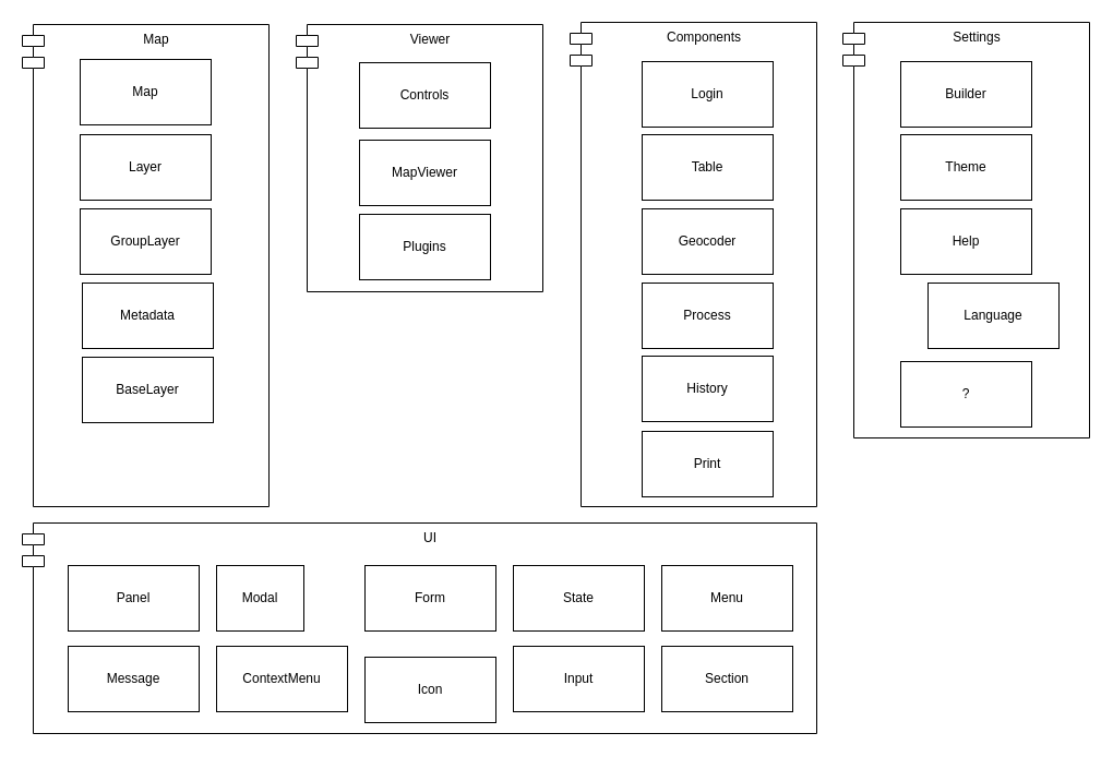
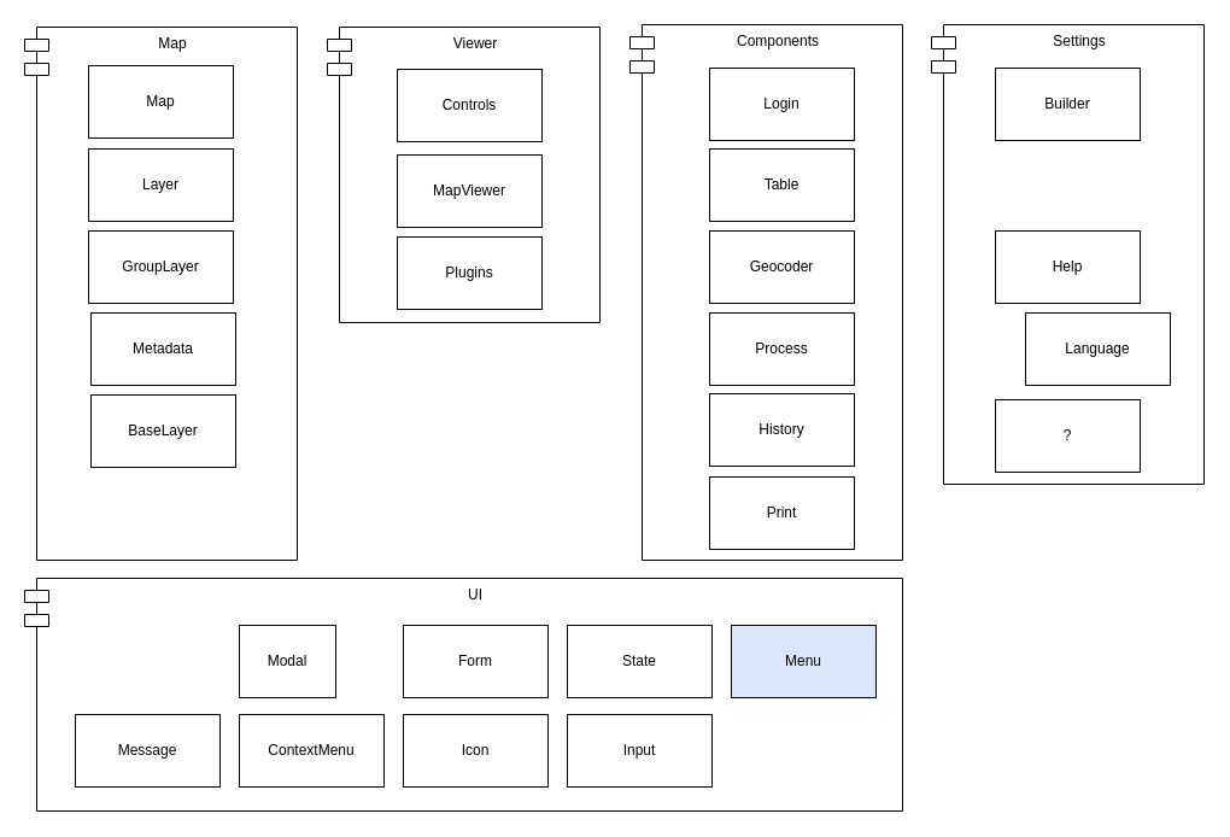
- <mxCell id="22" value="Theme" style="rounded=0;whiteSpace=wrap;html=1;" parent="1" vertex="1"><mxGeometry x="825" y="123" width="120" height="60" as="geometry" /></mxCell>
- <mxCell id="24" value="Panel" style="rounded=0;whiteSpace=wrap;html=1;" parent="1" vertex="1"><mxGeometry x="62" y="518" width="120" height="60" as="geometry" /></mxCell>
- <mxCell id="10" value="Menu" style="rounded=0;whiteSpace=wrap;html=1;" parent="1" vertex="1"><mxGeometry x="606" y="518" width="120" height="60" as="geometry" /></mxCell>
+ <mxCell id="10" value="Menu" style="rounded=0;whiteSpace=wrap;html=1;fillColor=#dae8fc;" parent="1" vertex="1"><mxGeometry x="606" y="518" width="120" height="60" as="geometry" /></mxCell>
- <mxCell id="19" value="Section" style="rounded=0;whiteSpace=wrap;html=1;" parent="1" vertex="1"><mxGeometry x="606" y="592" width="120" height="60" as="geometry" /></mxCell>
- <mxCell id="29" value="Icon" style="rounded=0;whiteSpace=wrap;html=1;" parent="1" vertex="1"><mxGeometry x="334" y="602" width="120" height="60" as="geometry" /></mxCell>
+ <mxCell id="29" value="Icon" style="rounded=0;whiteSpace=wrap;html=1;" parent="1" vertex="1"><mxGeometry x="334" y="592" width="120" height="60" as="geometry" /></mxCell>
